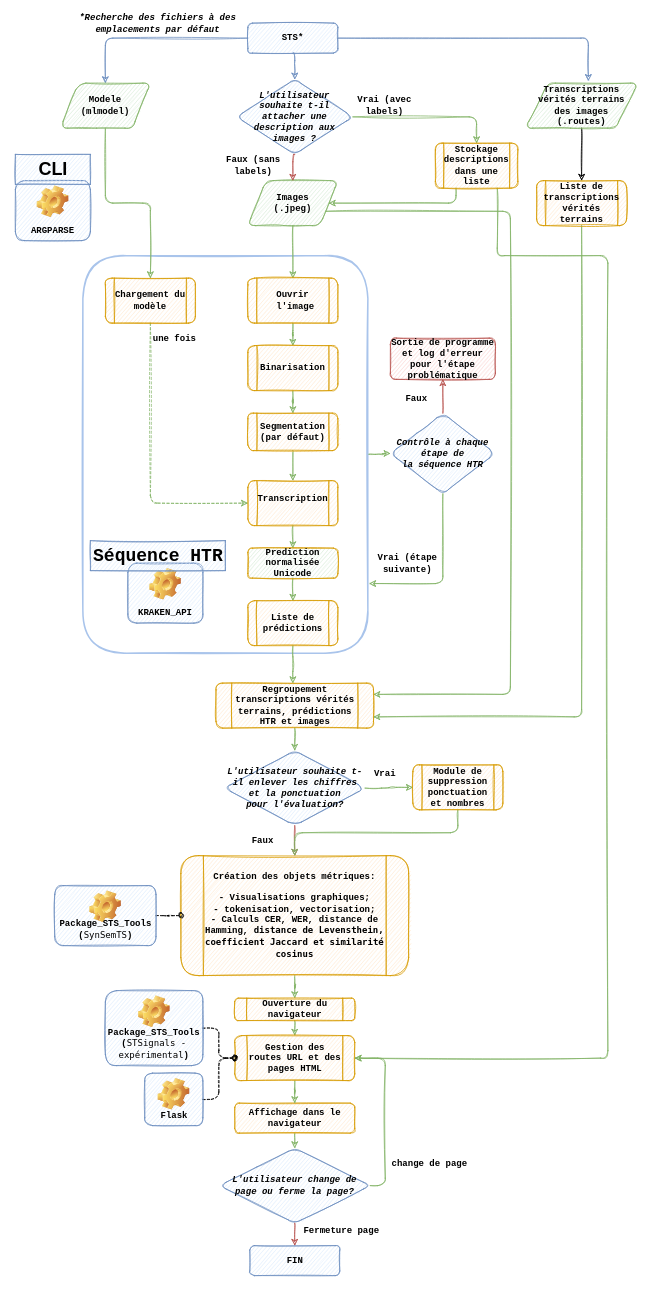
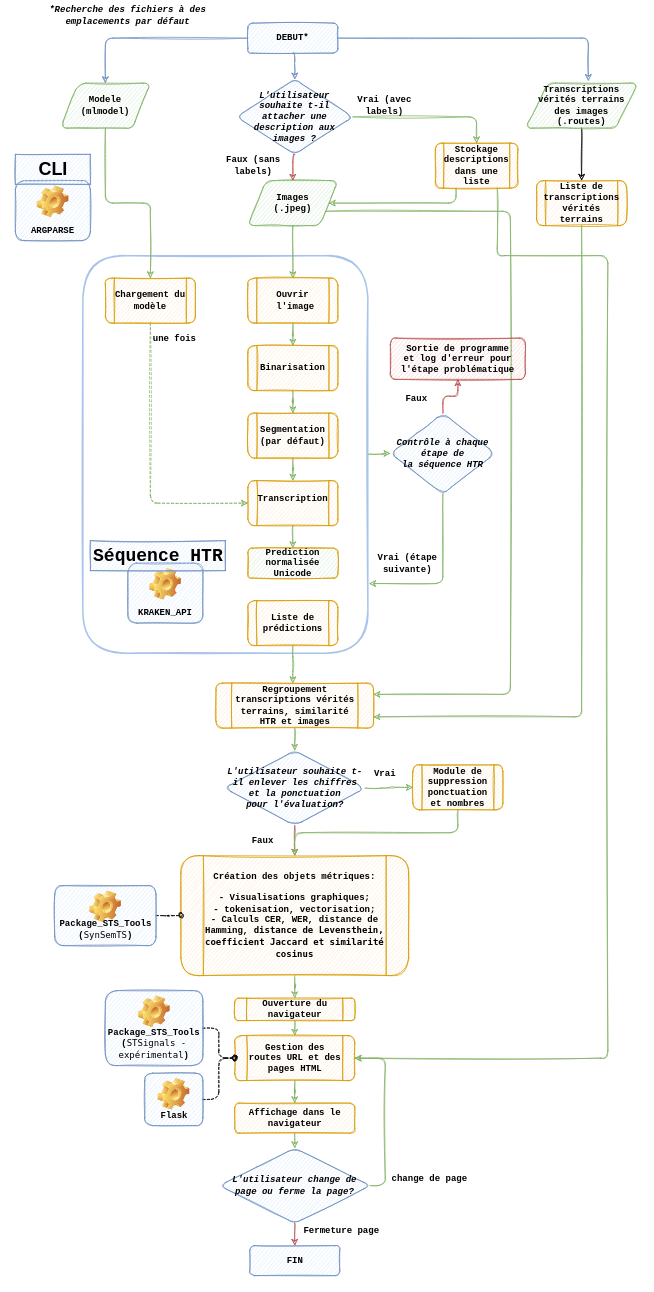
- <mxCell id="34" value="&lt;font face=&quot;Courier New&quot;&gt;&lt;b&gt;&lt;i&gt;*Recherche des fichiers à des emplacements par défaut&lt;/i&gt;&lt;/b&gt;&lt;/font&gt;" style="text;html=1;strokeColor=none;fillColor=none;align=center;verticalAlign=middle;whiteSpace=wrap;rounded=1;sketch=1;" vertex="1" parent="1"><mxGeometry x="100" y="20" width="220" height="20" as="geometry" /></mxCell>
+ <mxCell id="34" value="&lt;font face=&quot;Courier New&quot;&gt;&lt;b&gt;&lt;i&gt;*Recherche des fichiers à des emplacements par défaut&lt;/i&gt;&lt;/b&gt;&lt;/font&gt;" style="text;html=1;strokeColor=none;fillColor=none;align=center;verticalAlign=middle;whiteSpace=wrap;rounded=1;sketch=1;" vertex="1" parent="1"><mxGeometry x="60" y="10" width="220" height="20" as="geometry" /></mxCell>
- <mxCell id="7" value="STS*" style="whiteSpace=wrap;html=1;fontSize=12;glass=0;strokeWidth=1;shadow=0;fontStyle=1;fontFamily=Courier New;rounded=1;sketch=1;fillColor=#dae8fc;strokeColor=#6c8ebf;" parent="1" vertex="1"><mxGeometry x="330" y="30" width="120" height="40" as="geometry" /></mxCell>
+ <mxCell id="7" value="DEBUT*" style="whiteSpace=wrap;html=1;fontSize=12;glass=0;strokeWidth=1;shadow=0;fontStyle=1;fontFamily=Courier New;rounded=1;sketch=1;fillColor=#dae8fc;strokeColor=#6c8ebf;" parent="1" vertex="1"><mxGeometry x="330" y="30" width="120" height="40" as="geometry" /></mxCell>
- <mxCell id="51" value="&lt;div&gt;Sortie de programme&lt;/div&gt;&lt;div&gt;et log d'erreur pour l'étape problématique&lt;br&gt;&lt;/div&gt;" style="whiteSpace=wrap;html=1;fontSize=12;glass=0;strokeWidth=1;shadow=0;fontStyle=1;fontFamily=Courier New;rounded=1;sketch=1;fillColor=#f8cecc;strokeColor=#b85450;" vertex="1" parent="1"><mxGeometry x="520" y="450" width="140" height="55" as="geometry" /></mxCell>
+ <mxCell id="51" value="&lt;div&gt;Sortie de programme&lt;/div&gt;&lt;div&gt;et log d'erreur pour l'étape problématique&lt;br&gt;&lt;/div&gt;" style="whiteSpace=wrap;html=1;fontSize=12;glass=0;strokeWidth=1;shadow=0;fontStyle=1;fontFamily=Courier New;rounded=1;sketch=1;fillColor=#f8cecc;strokeColor=#b85450;" vertex="1" parent="1"><mxGeometry x="520" y="450" width="180" height="55" as="geometry" /></mxCell>
- <mxCell id="22" value="&lt;div&gt;&lt;b&gt;&lt;span style=&quot;text-align: justify&quot;&gt;Segmentation&lt;/span&gt;&lt;/b&gt;&lt;/div&gt;&lt;div&gt;&lt;b&gt;&lt;span style=&quot;text-align: justify&quot;&gt;(par défaut)&lt;br&gt;&lt;/span&gt;&lt;/b&gt;&lt;/div&gt;" style="shape=process;whiteSpace=wrap;html=1;backgroundOutline=1;fontFamily=Courier New;rounded=1;sketch=1;fillColor=#ffe6cc;strokeColor=#d79b00;" parent="1" vertex="1"><mxGeometry x="330" y="550" width="120" height="50" as="geometry" /></mxCell>
+ <mxCell id="22" value="&lt;div&gt;&lt;b&gt;&lt;span style=&quot;text-align: justify&quot;&gt;Segmentation&lt;/span&gt;&lt;/b&gt;&lt;/div&gt;&lt;div&gt;&lt;b&gt;&lt;span style=&quot;text-align: justify&quot;&gt;(par défaut)&lt;br&gt;&lt;/span&gt;&lt;/b&gt;&lt;/div&gt;" style="shape=process;whiteSpace=wrap;html=1;backgroundOutline=1;fontFamily=Courier New;rounded=1;sketch=1;fillColor=#ffe6cc;strokeColor=#d79b00;" parent="1" vertex="1"><mxGeometry x="330" y="550" width="120" height="60" as="geometry" /></mxCell>
- <mxCell id="43" style="edgeStyle=orthogonalEdgeStyle;rounded=1;sketch=1;orthogonalLoop=1;jettySize=auto;html=1;exitX=0.5;exitY=1;exitDx=0;exitDy=0;entryX=0.5;entryY=0;entryDx=0;entryDy=0;fillColor=#d5e8d4;strokeColor=#82b366;" edge="1" parent="1" source="44" target="26"><mxGeometry relative="1" as="geometry" /></mxCell>
- <mxCell id="28" value="&lt;div&gt;&lt;b&gt;Regroupement &lt;br&gt;&lt;/b&gt;&lt;/div&gt;&lt;div&gt;&lt;b&gt;transcriptions vérités terrains, prédictions HTR et images&lt;br&gt;&lt;/b&gt;&lt;/div&gt;" style="shape=process;whiteSpace=wrap;html=1;backgroundOutline=1;fontFamily=Courier New;rounded=1;sketch=1;fillColor=#ffe6cc;strokeColor=#d79b00;" parent="1" vertex="1"><mxGeometry x="287.5" y="910" width="210" height="60" as="geometry" /></mxCell>
+ <mxCell id="28" value="&lt;div&gt;&lt;b&gt;Regroupement &lt;br&gt;&lt;/b&gt;&lt;/div&gt;&lt;div&gt;&lt;b&gt;transcriptions vérités terrains, similarité HTR et images&lt;br&gt;&lt;/b&gt;&lt;/div&gt;" style="shape=process;whiteSpace=wrap;html=1;backgroundOutline=1;fontFamily=Courier New;rounded=1;sketch=1;fillColor=#ffe6cc;strokeColor=#d79b00;" parent="1" vertex="1"><mxGeometry x="287.5" y="910" width="210" height="60" as="geometry" /></mxCell>
- <mxCell id="76" value="&lt;b&gt;&lt;font face=&quot;Courier New&quot;&gt;change de page&lt;/font&gt;&lt;/b&gt;" style="text;html=1;strokeColor=none;fillColor=none;align=center;verticalAlign=middle;whiteSpace=wrap;rounded=1;sketch=1;" vertex="1" parent="1"><mxGeometry x="520" y="1540" width="105" height="20" as="geometry" /></mxCell>
+ <mxCell id="76" value="&lt;b&gt;&lt;font face=&quot;Courier New&quot;&gt;change de page&lt;/font&gt;&lt;/b&gt;" style="text;html=1;strokeColor=none;fillColor=none;align=center;verticalAlign=middle;whiteSpace=wrap;rounded=1;sketch=1;" vertex="1" parent="1"><mxGeometry x="520" y="1560" width="105" height="20" as="geometry" /></mxCell>
